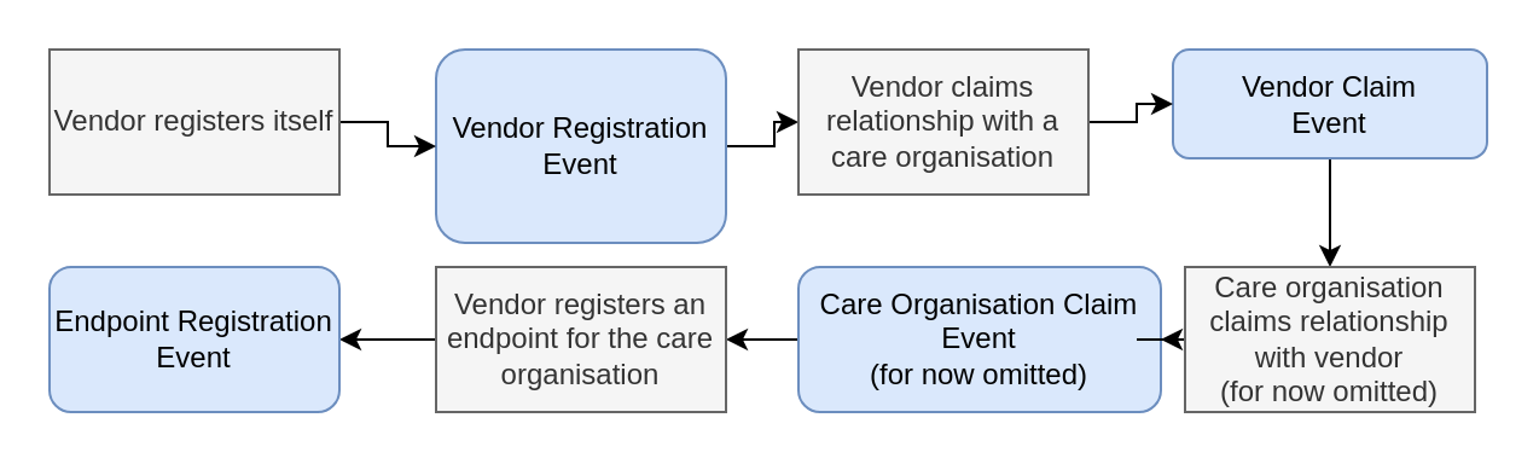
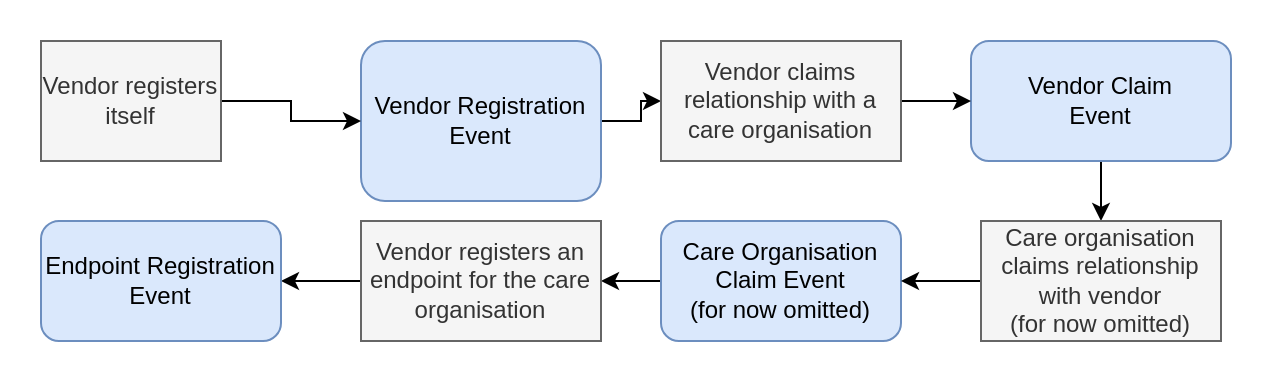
- <mxCell id="5" value="Vendor Claim&lt;br&gt;Event" style="rounded=1;whiteSpace=wrap;html=1;fillColor=#dae8fc;strokeColor=#6c8ebf;" parent="1" vertex="1"><mxGeometry x="485" y="20" width="130" height="45" as="geometry" /></mxCell>
+ <mxCell id="5" value="Vendor Claim&lt;br&gt;Event" style="rounded=1;whiteSpace=wrap;html=1;fillColor=#dae8fc;strokeColor=#6c8ebf;" parent="1" vertex="1"><mxGeometry x="485" y="20" width="130" height="60" as="geometry" /></mxCell>
- <mxCell id="9" value="Vendor registers itself" style="rounded=0;whiteSpace=wrap;html=1;fillColor=#f5f5f5;strokeColor=#666666;fontColor=#333333;" parent="1" vertex="1"><mxGeometry x="20" y="20" width="120" height="60" as="geometry" /></mxCell>
+ <mxCell id="9" value="Vendor registers itself" style="rounded=0;whiteSpace=wrap;html=1;fillColor=#f5f5f5;strokeColor=#666666;fontColor=#333333;" parent="1" vertex="1"><mxGeometry x="20" y="20" width="90" height="60" as="geometry" /></mxCell>
- <mxCell id="7" value="Care Organisation Claim Event&lt;br&gt;(for now omitted)" style="rounded=1;whiteSpace=wrap;html=1;fillColor=#dae8fc;strokeColor=#6c8ebf;" parent="1" vertex="1"><mxGeometry x="330" y="110" width="150" height="60" as="geometry" /></mxCell>
+ <mxCell id="7" value="Care Organisation Claim Event&lt;br&gt;(for now omitted)" style="rounded=1;whiteSpace=wrap;html=1;fillColor=#dae8fc;strokeColor=#6c8ebf;" parent="1" vertex="1"><mxGeometry x="330" y="110" width="120" height="60" as="geometry" /></mxCell>
